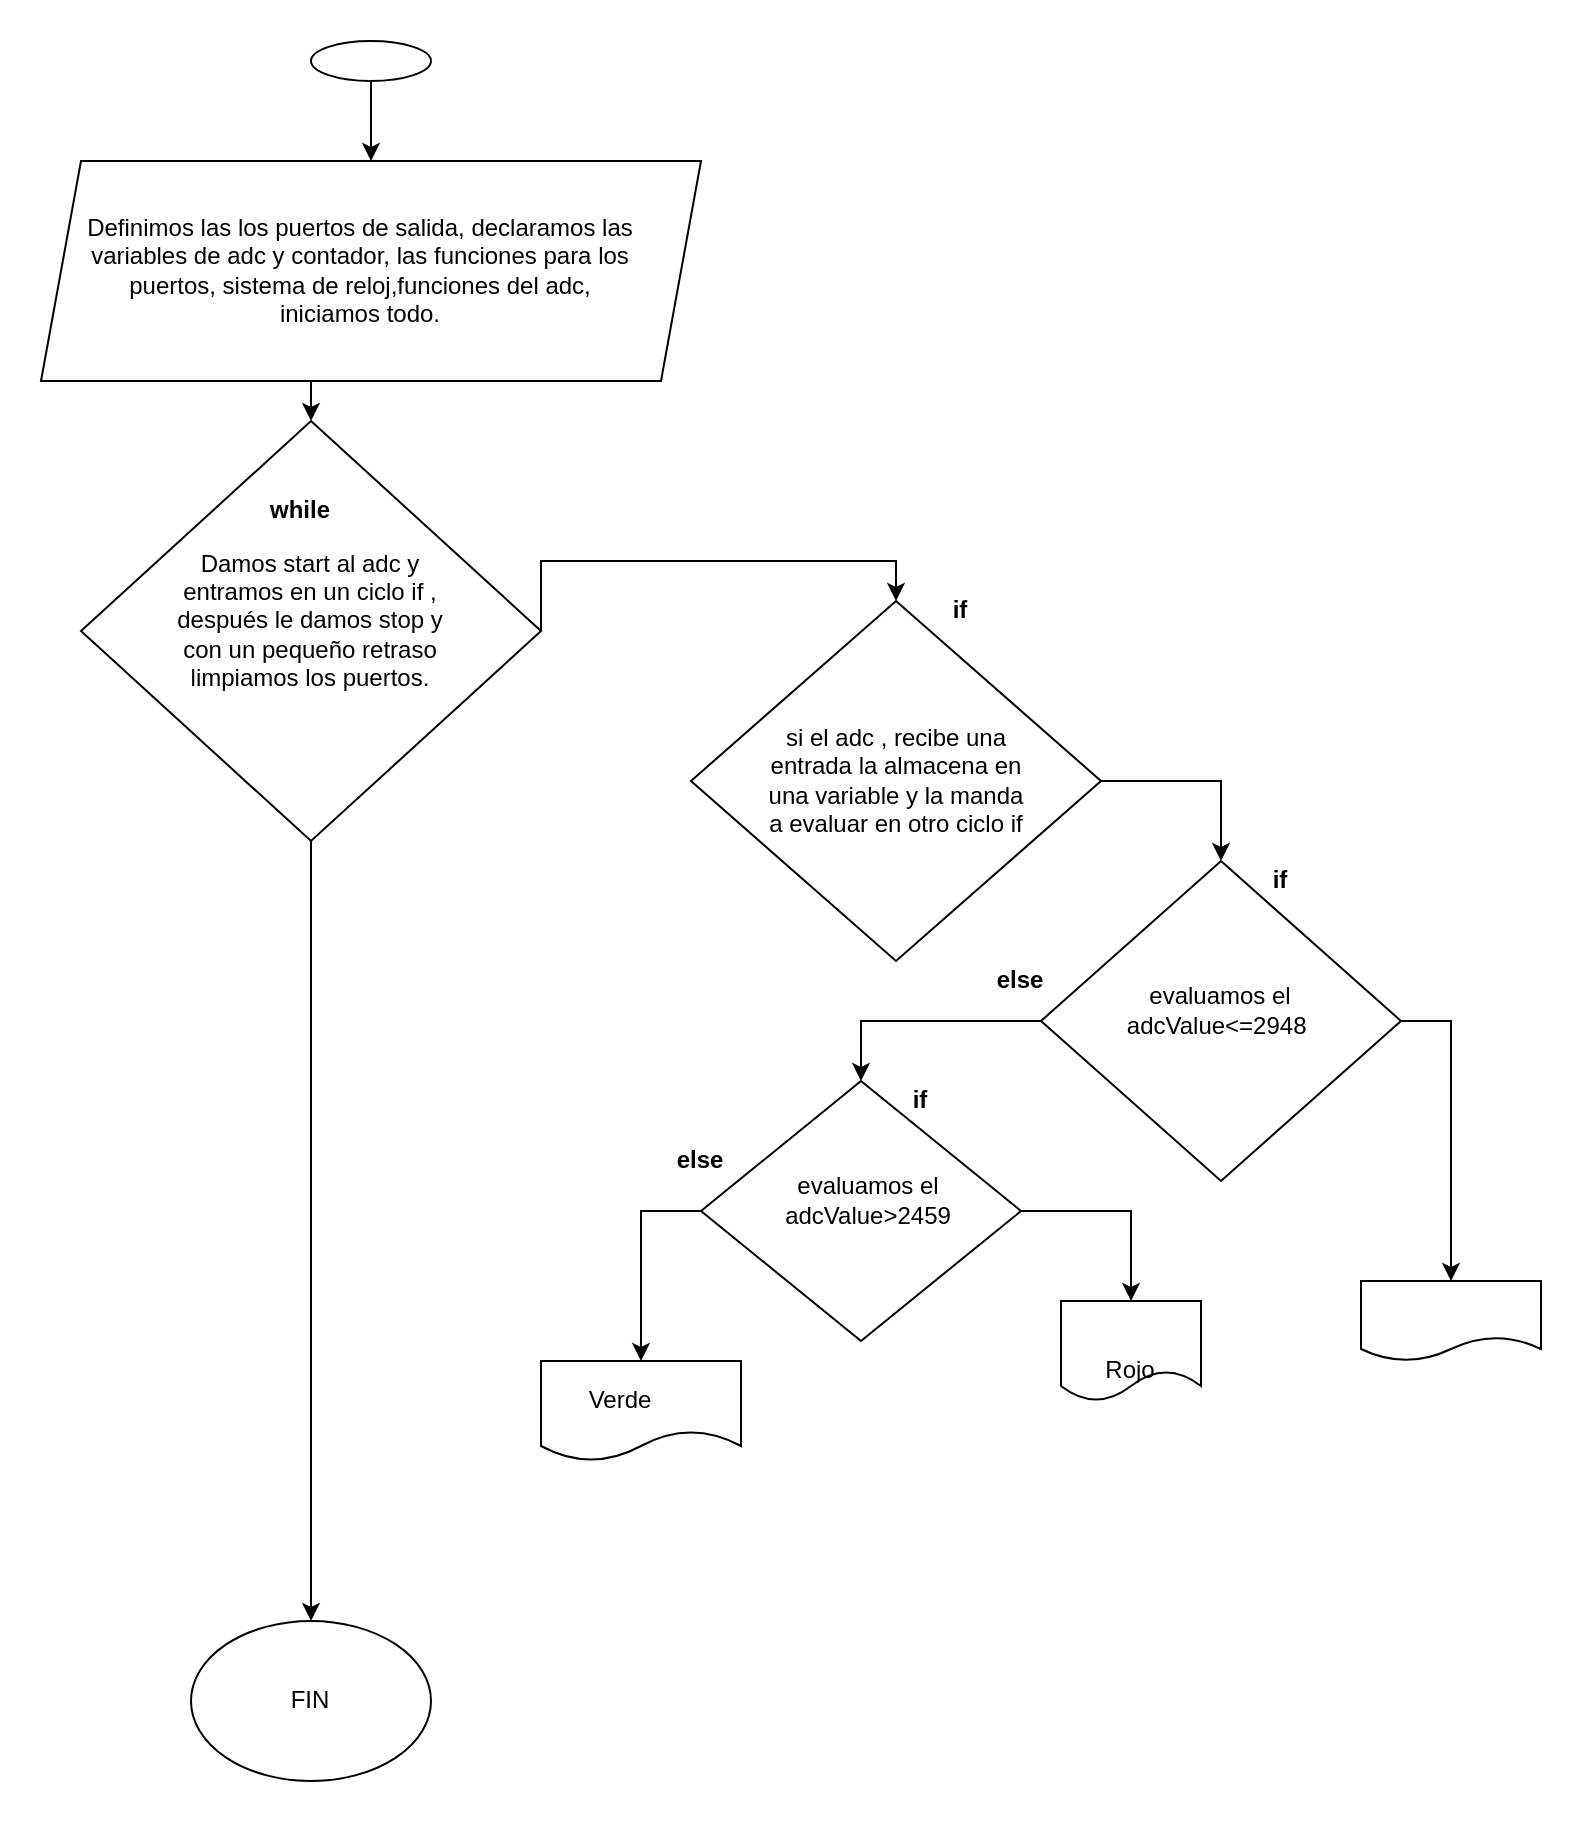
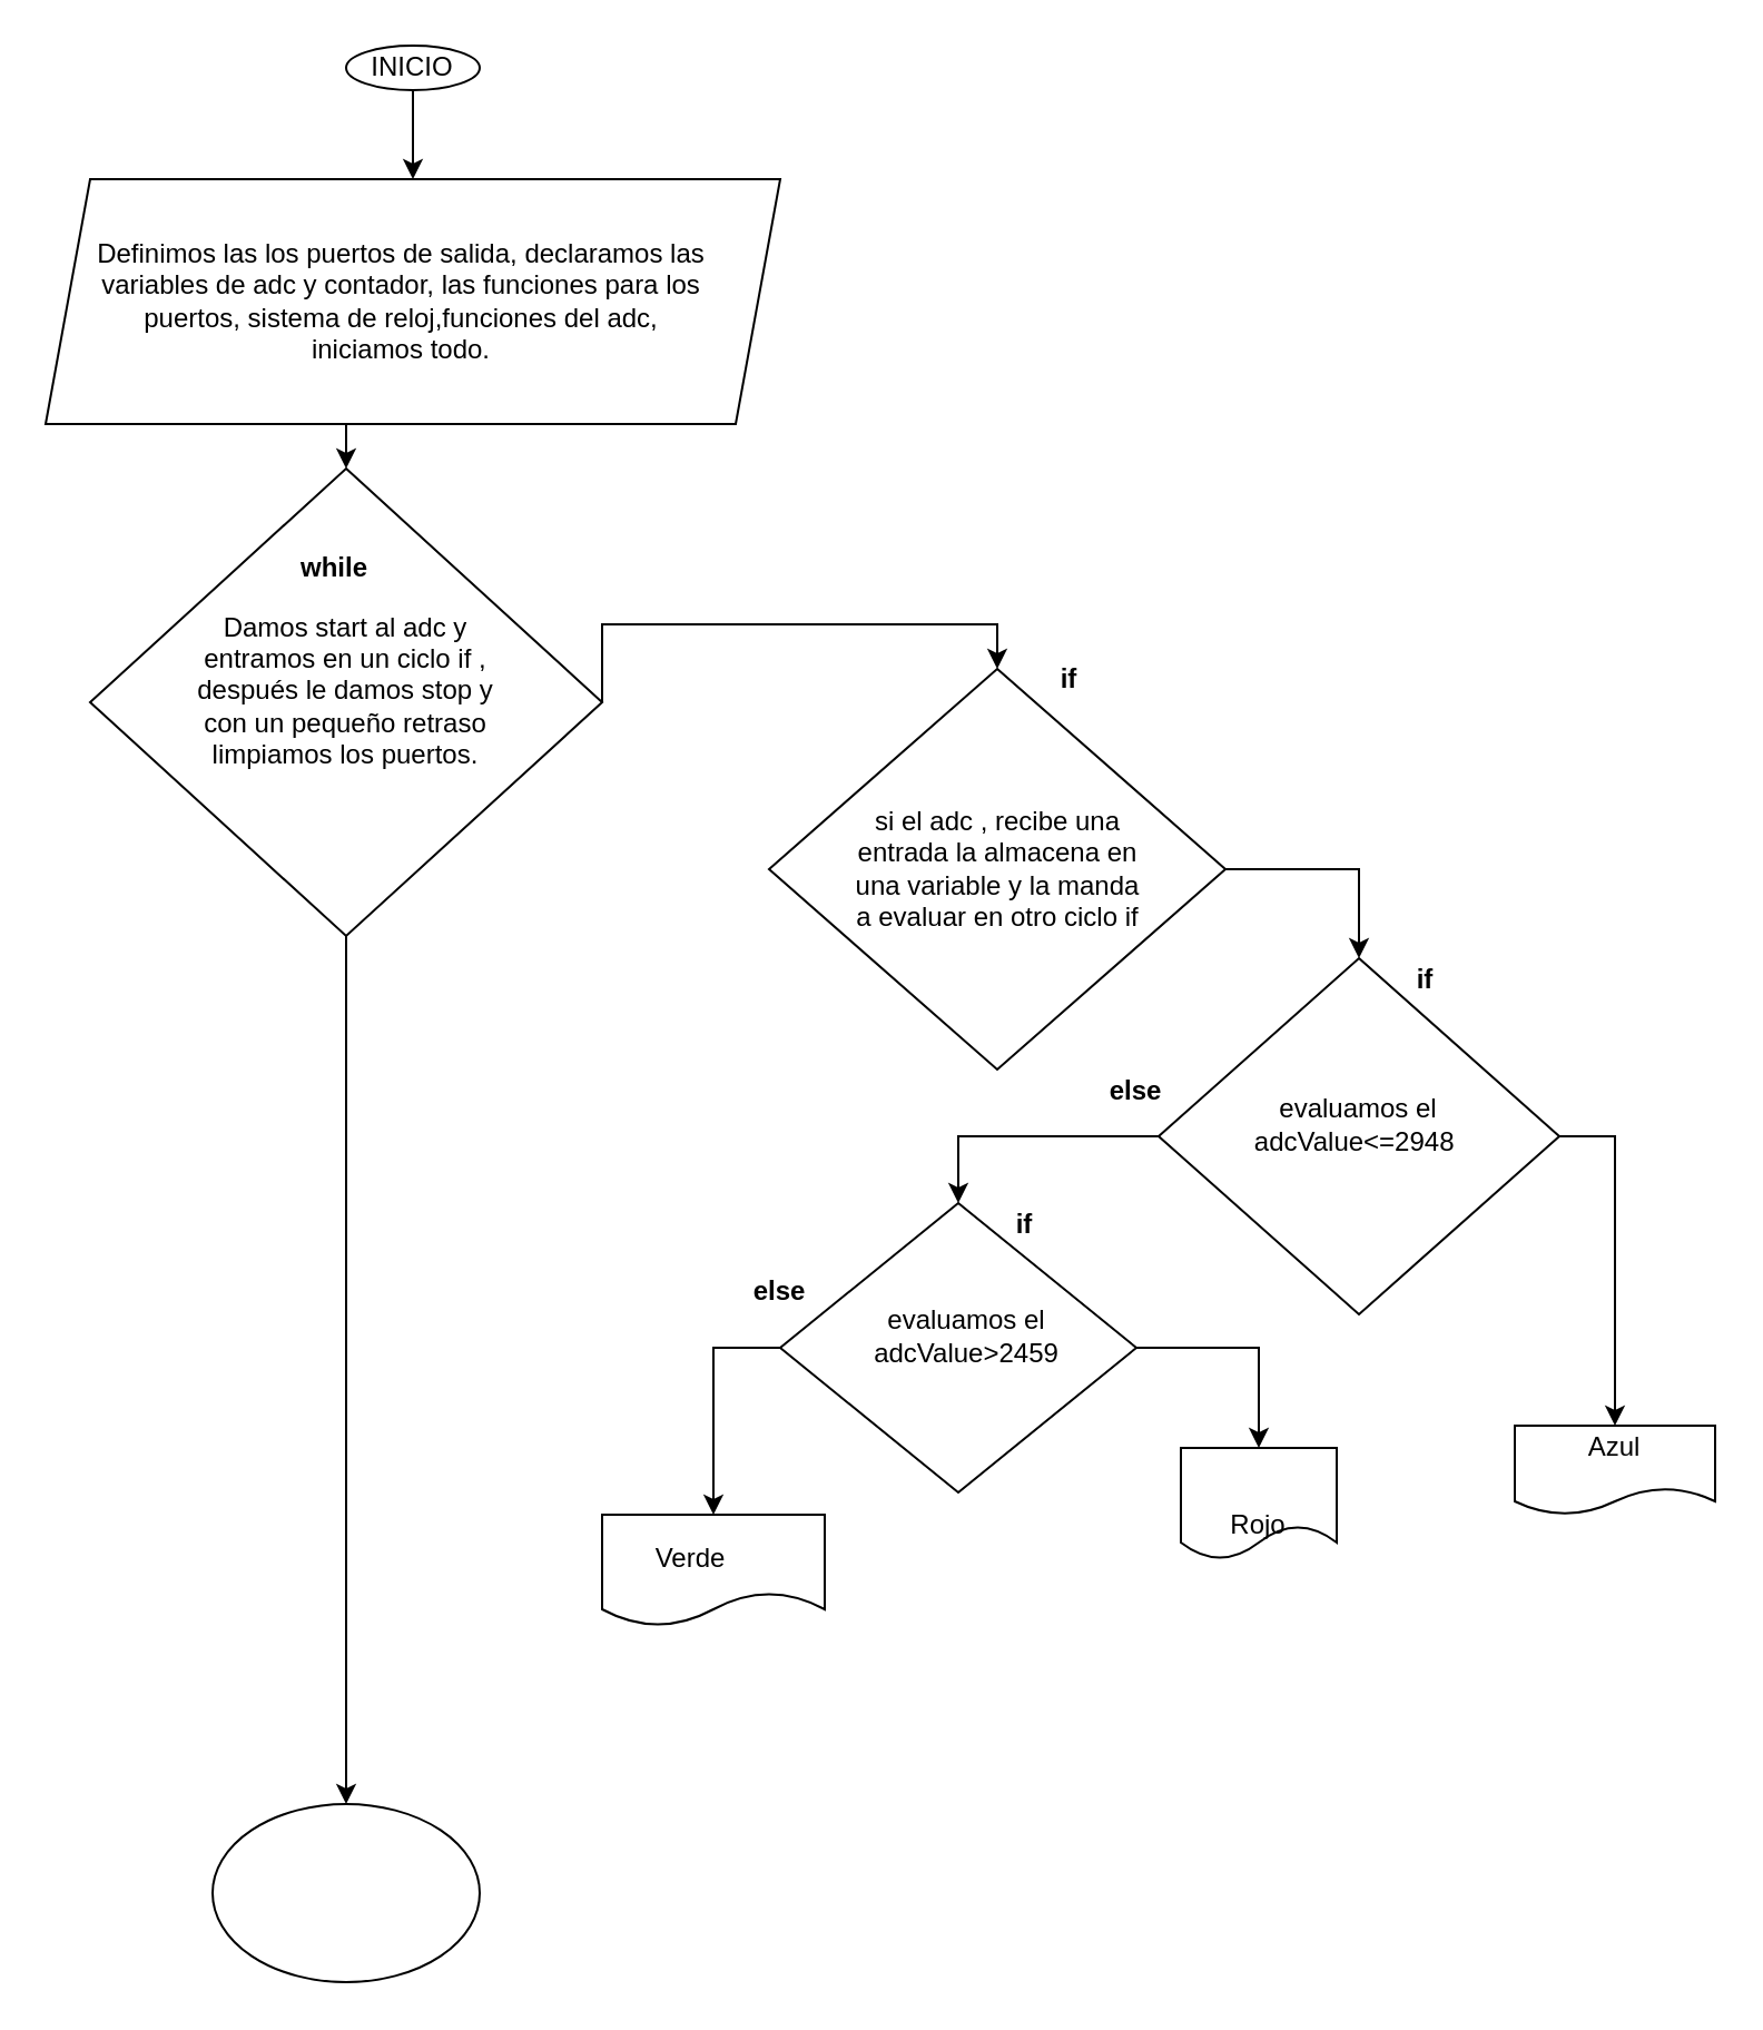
+ <mxCell id="21" value="INICIO" style="text;html=1;strokeColor=none;fillColor=none;align=center;verticalAlign=middle;whiteSpace=wrap;rounded=0;" vertex="1" parent="1"><mxGeometry x="165" y="20" width="40" height="20" as="geometry" /></mxCell>
+ <mxCell id="26" value="Azul" style="text;html=1;strokeColor=none;fillColor=none;align=center;verticalAlign=middle;whiteSpace=wrap;rounded=0;" vertex="1" parent="1"><mxGeometry x="705" y="640" width="40" height="20" as="geometry" /></mxCell>
- <mxCell id="30" value="FIN" style="text;html=1;strokeColor=none;fillColor=none;align=center;verticalAlign=middle;whiteSpace=wrap;rounded=0;" vertex="1" parent="1"><mxGeometry x="135" y="840" width="40" height="20" as="geometry" /></mxCell>
